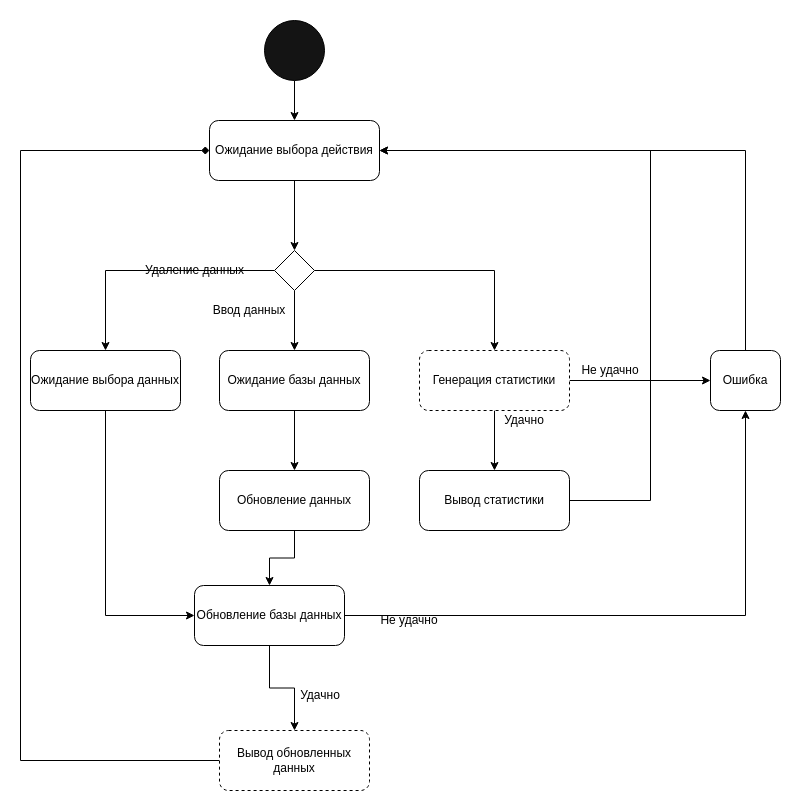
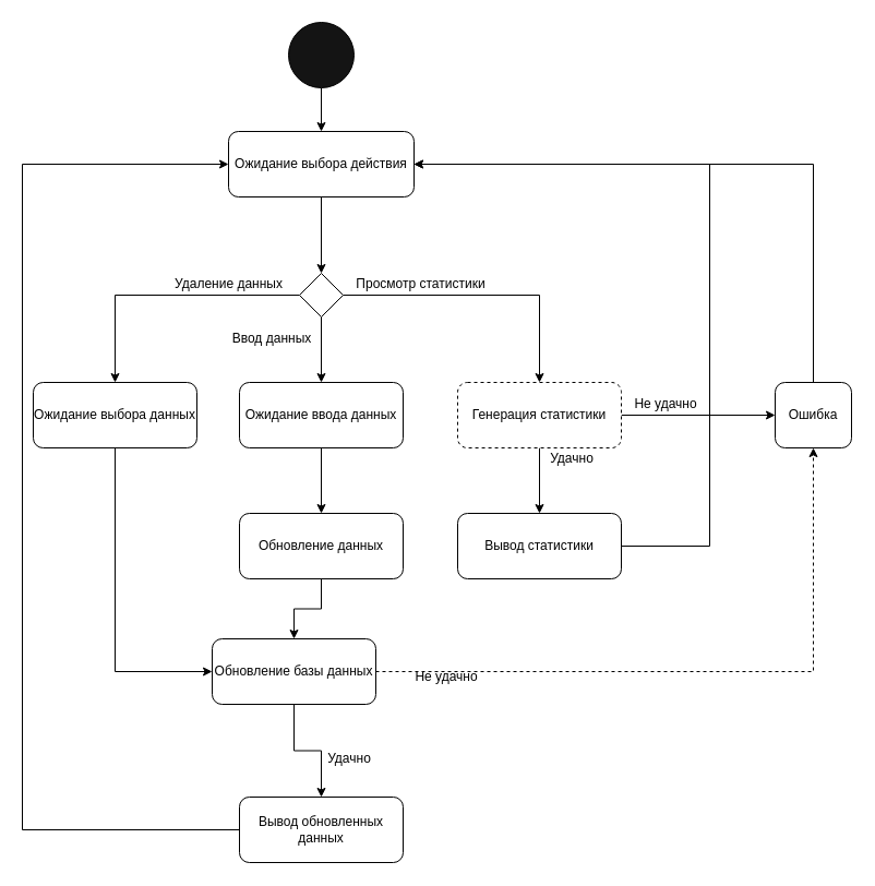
- <mxCell id="21" style="edgeStyle=orthogonalEdgeStyle;rounded=0;orthogonalLoop=1;jettySize=auto;html=1;entryX=0;entryY=0.5;entryDx=0;entryDy=0;exitX=0;exitY=0.5;exitDx=0;exitDy=0;endArrow=diamond;" edge="1" parent="1" source="22" target="5"><mxGeometry relative="1" as="geometry"><mxPoint x="190" y="150" as="targetPoint" /><Array as="points"><mxPoint x="20" y="760" /><mxPoint x="20" y="150" /></Array></mxGeometry></mxCell>
+ <mxCell id="21" style="edgeStyle=orthogonalEdgeStyle;rounded=0;orthogonalLoop=1;jettySize=auto;html=1;entryX=0;entryY=0.5;entryDx=0;entryDy=0;exitX=0;exitY=0.5;exitDx=0;exitDy=0;" edge="1" parent="1" source="22" target="5"><mxGeometry relative="1" as="geometry"><mxPoint x="190" y="150" as="targetPoint" /><Array as="points"><mxPoint x="20" y="760" /><mxPoint x="20" y="150" /></Array></mxGeometry></mxCell>
+ <mxCell id="30" value="Просмотр статистики" style="text;html=1;strokeColor=none;fillColor=none;align=center;verticalAlign=middle;whiteSpace=wrap;rounded=0;" vertex="1" parent="1"><mxGeometry x="319.5" y="250" width="131" height="20" as="geometry" /></mxCell>
- <mxCell id="26" value="Удаление данных" style="text;html=1;strokeColor=none;fillColor=none;align=center;verticalAlign=middle;whiteSpace=wrap;rounded=0;" vertex="1" parent="1"><mxGeometry x="134.5" y="260" width="119" height="20" as="geometry" /></mxCell>
+ <mxCell id="26" value="Удаление данных" style="text;html=1;strokeColor=none;fillColor=none;align=center;verticalAlign=middle;whiteSpace=wrap;rounded=0;" vertex="1" parent="1"><mxGeometry x="149.5" y="250" width="119" height="20" as="geometry" /></mxCell>
- <mxCell id="11" value="Ожидание базы данных" style="rounded=1;whiteSpace=wrap;html=1;fillColor=#FFFFFF;" vertex="1" parent="1"><mxGeometry x="219" y="350" width="150" height="60" as="geometry" /></mxCell>
+ <mxCell id="11" value="Ожидание ввода данных" style="rounded=1;whiteSpace=wrap;html=1;fillColor=#FFFFFF;" vertex="1" parent="1"><mxGeometry x="219" y="350" width="150" height="60" as="geometry" /></mxCell>
- <mxCell id="17" style="edgeStyle=orthogonalEdgeStyle;rounded=0;orthogonalLoop=1;jettySize=auto;html=1;exitX=1;exitY=0.5;exitDx=0;exitDy=0;entryX=0.5;entryY=1;entryDx=0;entryDy=0;" edge="1" parent="1" source="14" target="18"><mxGeometry relative="1" as="geometry"><mxPoint x="569" y="630" as="sourcePoint" /></mxGeometry></mxCell>
+ <mxCell id="17" style="edgeStyle=orthogonalEdgeStyle;rounded=0;orthogonalLoop=1;jettySize=auto;html=1;exitX=1;exitY=0.5;exitDx=0;exitDy=0;entryX=0.5;entryY=1;entryDx=0;entryDy=0;dashed=1;" edge="1" parent="1" source="14" target="18"><mxGeometry relative="1" as="geometry"><mxPoint x="569" y="630" as="sourcePoint" /></mxGeometry></mxCell>
- <mxCell id="22" value="Вывод обновленных данных" style="rounded=1;whiteSpace=wrap;html=1;fillColor=#FFFFFF;dashed=1;" vertex="1" parent="1"><mxGeometry x="219" y="730" width="150" height="60" as="geometry" /></mxCell>
+ <mxCell id="22" value="Вывод обновленных данных" style="rounded=1;whiteSpace=wrap;html=1;fillColor=#FFFFFF;" vertex="1" parent="1"><mxGeometry x="219" y="730" width="150" height="60" as="geometry" /></mxCell>
